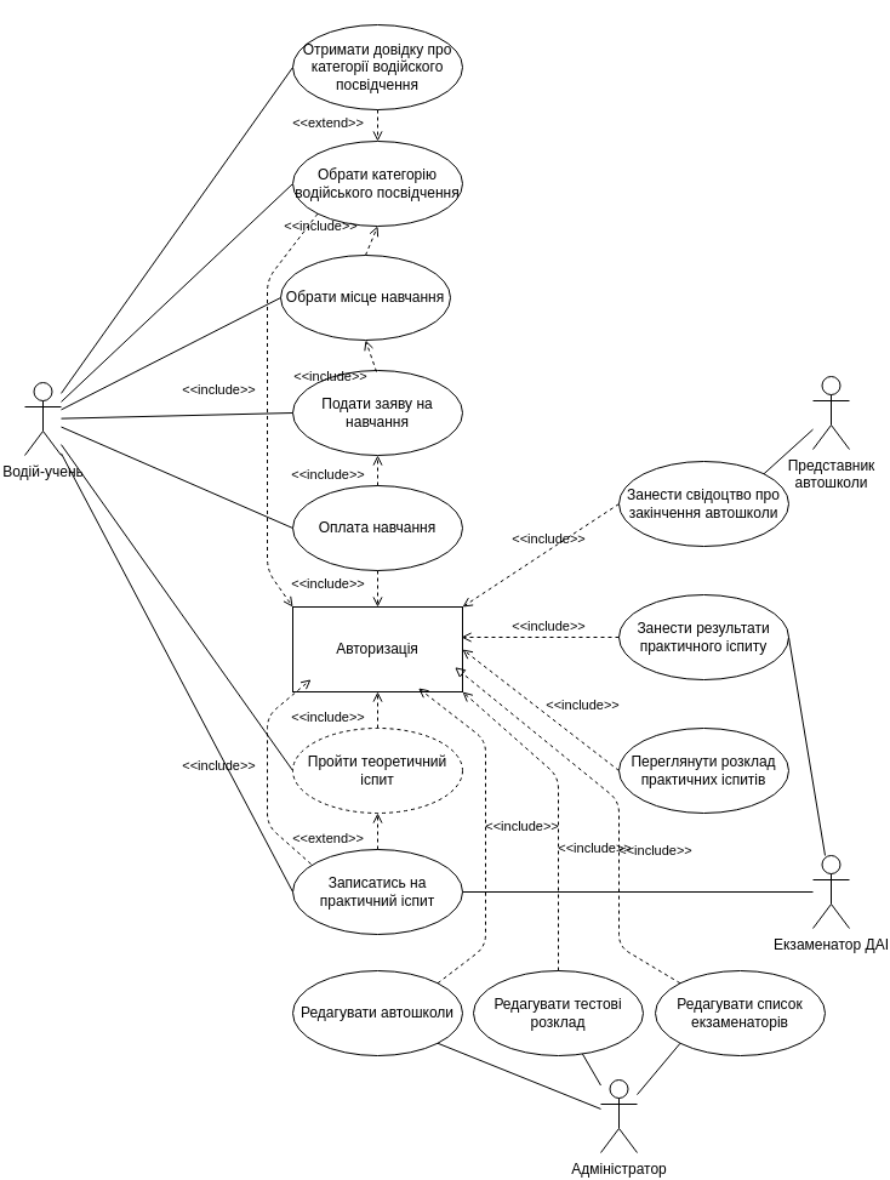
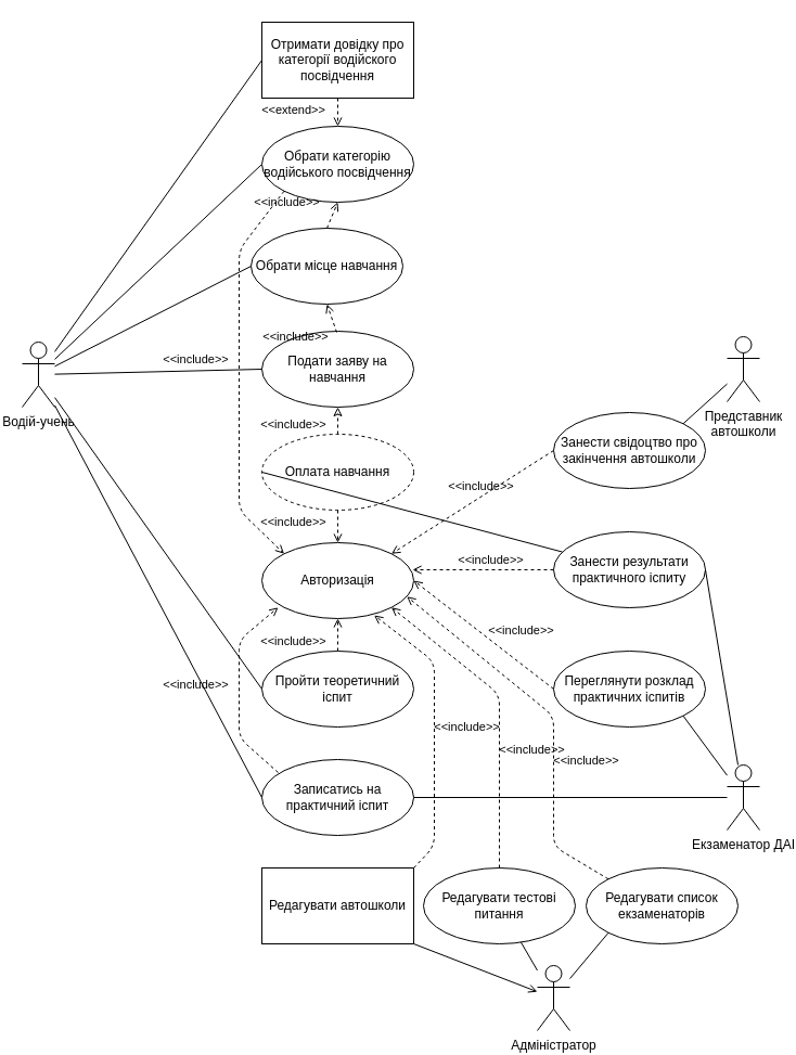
- <mxCell id="19" value="Отримати довідку про категорії водійского посвідчення" style="ellipse;whiteSpace=wrap;html=1;" parent="1" vertex="1"><mxGeometry x="241" y="20" width="140" height="70" as="geometry" /></mxCell>
+ <mxCell id="19" value="Отримати довідку про категорії водійского посвідчення" style="whiteSpace=wrap;html=1;rounded=0;" parent="1" vertex="1"><mxGeometry x="241" y="20" width="140" height="70" as="geometry" /></mxCell>
- <mxCell id="11" value="&amp;lt;&amp;lt;include&amp;gt;&amp;gt;" style="html=1;verticalAlign=bottom;labelBackgroundColor=none;endArrow=open;endFill=0;dashed=1;entryX=0.5;entryY=1;entryDx=0;entryDy=0;exitX=0.5;exitY=0;exitDx=0;exitDy=0;" parent="1" source="9" target="12" edge="1"><mxGeometry x="-1" y="41" width="160" relative="1" as="geometry"><mxPoint x="430" y="340" as="sourcePoint" /><mxPoint x="460" y="190" as="targetPoint" /><mxPoint as="offset" /></mxGeometry></mxCell>
+ <mxCell id="11" value="&amp;lt;&amp;lt;include&amp;gt;&amp;gt;" style="html=1;verticalAlign=bottom;labelBackgroundColor=none;endArrow=classic;endFill=0;dashed=1;entryX=0.5;entryY=1;entryDx=0;entryDy=0;exitX=0.5;exitY=0;exitDx=0;exitDy=0;" parent="1" source="9" target="12" edge="1"><mxGeometry x="-1" y="41" width="160" relative="1" as="geometry"><mxPoint x="430" y="340" as="sourcePoint" /><mxPoint x="460" y="190" as="targetPoint" /><mxPoint as="offset" /></mxGeometry></mxCell>
- <mxCell id="33" style="rounded=0;orthogonalLoop=1;jettySize=auto;html=1;exitX=0;exitY=0.5;exitDx=0;exitDy=0;endArrow=none;endFill=0;" parent="1" source="9" target="2" edge="1"><mxGeometry relative="1" as="geometry"><mxPoint x="251" y="319" as="sourcePoint" /><mxPoint x="60" y="352.379" as="targetPoint" /></mxGeometry></mxCell>
+ <mxCell id="33" style="rounded=0;orthogonalLoop=1;jettySize=auto;html=1;exitX=0;exitY=0.5;exitDx=0;exitDy=0;endArrow=none;endFill=0;" parent="1" source="9" target="40" edge="1"><mxGeometry relative="1" as="geometry"><mxPoint x="251" y="319" as="sourcePoint" /><mxPoint x="60" y="352.379" as="targetPoint" /></mxGeometry></mxCell>
- <mxCell id="9" value="Оплата навчання" style="ellipse;whiteSpace=wrap;html=1;" parent="1" vertex="1"><mxGeometry x="241" y="400" width="140" height="70" as="geometry" /></mxCell>
+ <mxCell id="9" value="Оплата навчання" style="ellipse;whiteSpace=wrap;html=1;dashed=1;" parent="1" vertex="1"><mxGeometry x="241" y="400" width="140" height="70" as="geometry" /></mxCell>
- <mxCell id="23" value="Авторизація" style="whiteSpace=wrap;html=1;rounded=0;" parent="1" vertex="1"><mxGeometry x="241" y="500" width="140" height="70" as="geometry" /></mxCell>
+ <mxCell id="23" value="Авторизація" style="ellipse;whiteSpace=wrap;html=1;" parent="1" vertex="1"><mxGeometry x="241" y="500" width="140" height="70" as="geometry" /></mxCell>
- <mxCell id="36" value="&amp;lt;&amp;lt;include&amp;gt;&amp;gt;" style="html=1;verticalAlign=bottom;labelBackgroundColor=none;endArrow=block;endFill=0;dashed=1;exitX=0;exitY=0;exitDx=0;exitDy=0;entryX=0.955;entryY=0.71;entryDx=0;entryDy=0;entryPerimeter=0;" parent="1" source="39" target="23" edge="1"><mxGeometry x="-0.271" y="-30" width="160" relative="1" as="geometry"><mxPoint x="370.497" y="830.251" as="sourcePoint" /><mxPoint x="378" y="552" as="targetPoint" /><mxPoint as="offset" /><Array as="points"><mxPoint x="510" y="780" /><mxPoint x="510" y="660" /></Array></mxGeometry></mxCell>
+ <mxCell id="36" value="&amp;lt;&amp;lt;include&amp;gt;&amp;gt;" style="html=1;verticalAlign=bottom;labelBackgroundColor=none;endArrow=open;endFill=0;dashed=1;exitX=0;exitY=0;exitDx=0;exitDy=0;entryX=0.955;entryY=0.71;entryDx=0;entryDy=0;entryPerimeter=0;" parent="1" source="39" target="23" edge="1"><mxGeometry x="-0.271" y="-30" width="160" relative="1" as="geometry"><mxPoint x="370.497" y="830.251" as="sourcePoint" /><mxPoint x="378" y="552" as="targetPoint" /><mxPoint as="offset" /><Array as="points"><mxPoint x="510" y="780" /><mxPoint x="510" y="660" /></Array></mxGeometry></mxCell>
- <mxCell id="26" value="Пройти теоретичний іспит" style="ellipse;whiteSpace=wrap;html=1;dashed=1;" parent="1" vertex="1"><mxGeometry x="241" y="600" width="140" height="70" as="geometry" /></mxCell>
+ <mxCell id="26" value="Пройти теоретичний іспит" style="ellipse;whiteSpace=wrap;html=1;" parent="1" vertex="1"><mxGeometry x="241" y="600" width="140" height="70" as="geometry" /></mxCell>
- <mxCell id="18" value="&amp;lt;&amp;lt;extend&amp;gt;&amp;gt;" style="html=1;verticalAlign=bottom;labelBackgroundColor=none;endArrow=open;endFill=0;dashed=1;exitX=0.5;exitY=0;exitDx=0;exitDy=0;entryX=0.5;entryY=1;entryDx=0;entryDy=0;" parent="1" source="15" target="26" edge="1"><mxGeometry x="-1" y="41" width="160" relative="1" as="geometry"><mxPoint x="460" y="410" as="sourcePoint" /><mxPoint x="460" y="355" as="targetPoint" /><mxPoint as="offset" /></mxGeometry></mxCell>
+ <mxCell id="48" style="rounded=0;orthogonalLoop=1;jettySize=auto;html=1;endArrow=none;endFill=0;entryX=1;entryY=1;entryDx=0;entryDy=0;" parent="1" source="3" target="46" edge="1"><mxGeometry relative="1" as="geometry"><mxPoint x="686.058" y="715" as="sourcePoint" /><mxPoint x="639.743" y="559.625" as="targetPoint" /></mxGeometry></mxCell>
- <mxCell id="30" value="Редагувати автошколи" style="ellipse;whiteSpace=wrap;html=1;" parent="1" vertex="1"><mxGeometry x="241" y="800" width="140" height="70" as="geometry" /></mxCell>
+ <mxCell id="30" value="Редагувати автошколи" style="whiteSpace=wrap;html=1;rounded=0;" parent="1" vertex="1"><mxGeometry x="241" y="800" width="140" height="70" as="geometry" /></mxCell>
- <mxCell id="35" value="Редагувати тестові розклад" style="ellipse;whiteSpace=wrap;html=1;" parent="1" vertex="1"><mxGeometry x="390" y="800" width="140" height="70" as="geometry" /></mxCell>
+ <mxCell id="35" value="Редагувати тестові питання" style="ellipse;whiteSpace=wrap;html=1;" parent="1" vertex="1"><mxGeometry x="390" y="800" width="140" height="70" as="geometry" /></mxCell>
- <mxCell id="31" style="rounded=0;orthogonalLoop=1;jettySize=auto;html=1;endArrow=none;endFill=0;exitX=1;exitY=1;exitDx=0;exitDy=0;" parent="1" source="30" target="22" edge="1"><mxGeometry relative="1" as="geometry"><mxPoint x="679.497" y="694.739" as="sourcePoint" /><mxPoint x="750" y="765.034" as="targetPoint" /></mxGeometry></mxCell>
+ <mxCell id="31" style="rounded=0;orthogonalLoop=1;jettySize=auto;html=1;endArrow=open;endFill=0;exitX=1;exitY=1;exitDx=0;exitDy=0;" parent="1" source="30" target="22" edge="1"><mxGeometry relative="1" as="geometry"><mxPoint x="679.497" y="694.739" as="sourcePoint" /><mxPoint x="750" y="765.034" as="targetPoint" /></mxGeometry></mxCell>
